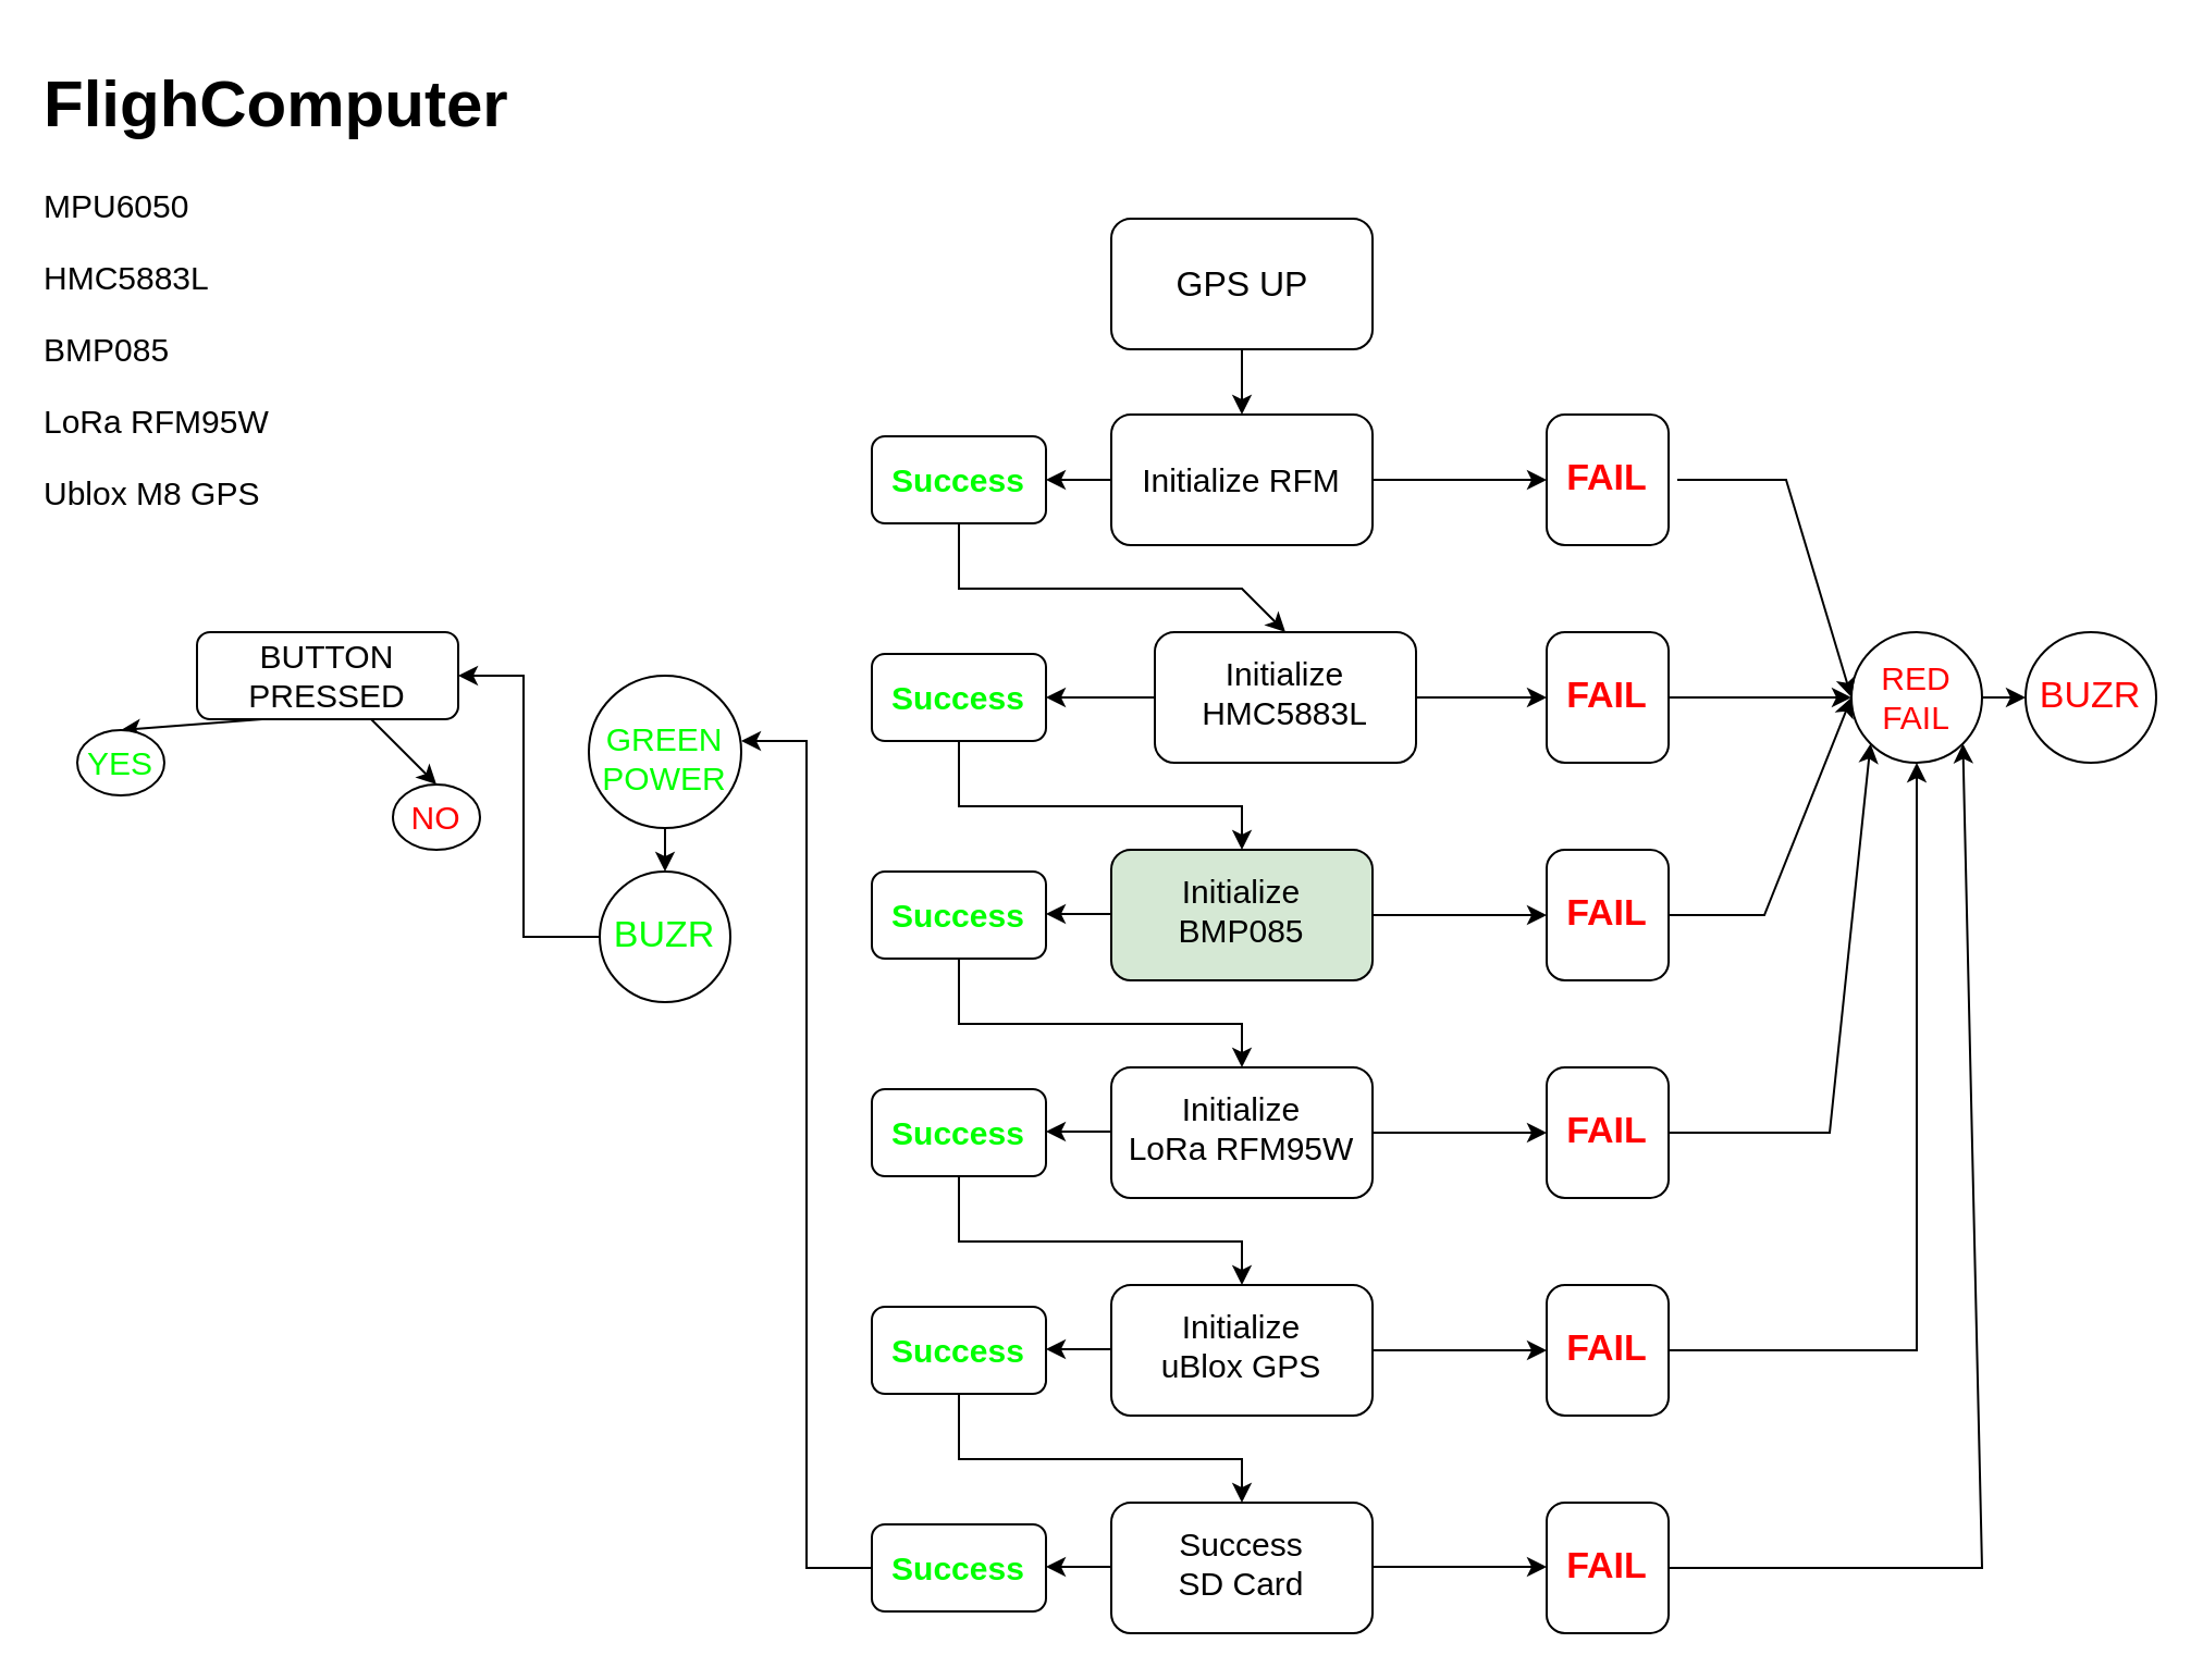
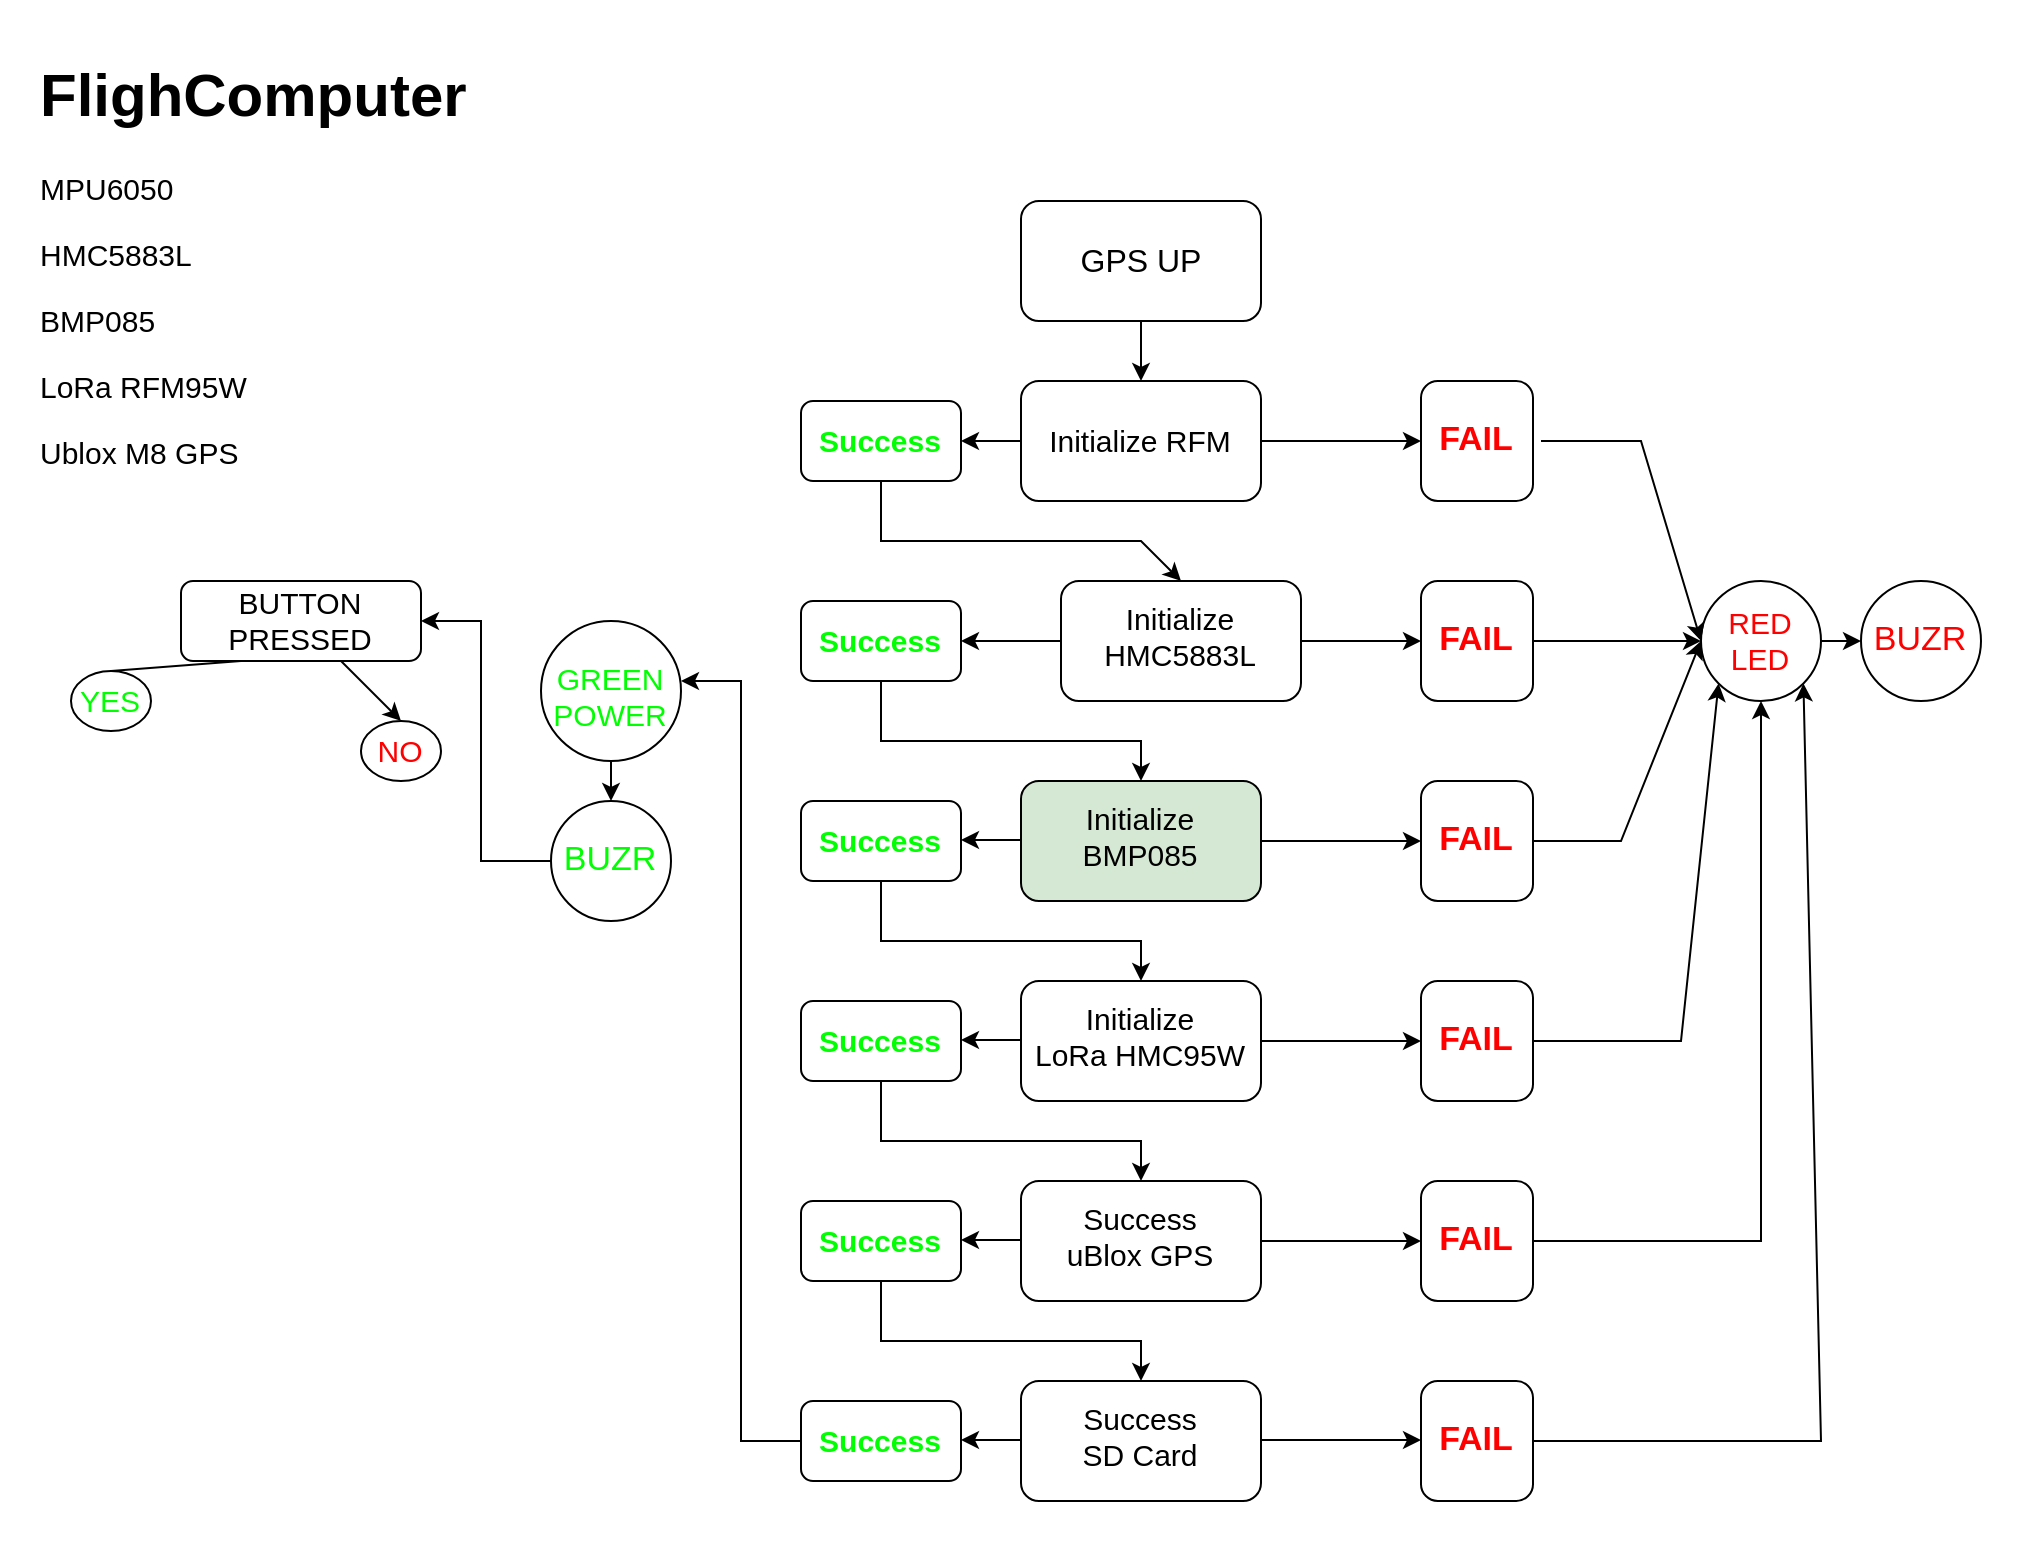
- <mxCell id="35" value="&lt;font color=&quot;#FF0000&quot;&gt;RED FAIL&lt;br&gt;&lt;/font&gt;" style="ellipse;whiteSpace=wrap;html=1;aspect=fixed;fontSize=15;fontColor=#00FF00;" parent="1" vertex="1"><mxGeometry x="850" y="290" width="60" height="60" as="geometry" /></mxCell>
+ <mxCell id="35" value="&lt;font color=&quot;#FF0000&quot;&gt;RED LED&lt;br&gt;&lt;/font&gt;" style="ellipse;whiteSpace=wrap;html=1;aspect=fixed;fontSize=15;fontColor=#00FF00;" parent="1" vertex="1"><mxGeometry x="850" y="290" width="60" height="60" as="geometry" /></mxCell>
- <mxCell id="57" value="" style="endArrow=classic;html=1;rounded=0;fontSize=15;exitX=0.25;exitY=1;exitDx=0;exitDy=0;entryX=0.5;entryY=0;entryDx=0;entryDy=0;" edge="1" parent="1" source="56" target="60"><mxGeometry width="50" height="50" relative="1" as="geometry"><mxPoint x="90" y="430" as="sourcePoint" /><mxPoint x="120" y="390" as="targetPoint" /></mxGeometry></mxCell>
+ <mxCell id="57" value="" style="endArrow=none;html=1;rounded=0;fontSize=15;exitX=0.25;exitY=1;exitDx=0;exitDy=0;entryX=0.5;entryY=0;entryDx=0;entryDy=0;" edge="1" parent="1" source="56" target="60"><mxGeometry width="50" height="50" relative="1" as="geometry"><mxPoint x="90" y="430" as="sourcePoint" /><mxPoint x="120" y="390" as="targetPoint" /></mxGeometry></mxCell>
- <mxCell id="22" value="&lt;div&gt;&lt;font style=&quot;font-size: 15px;&quot;&gt;Initialize &lt;br&gt;&lt;/font&gt;&lt;/div&gt;&lt;div style=&quot;font-size: 15px;&quot;&gt;LoRa RFM95W&lt;br&gt;&lt;/div&gt;&lt;div&gt;&lt;font style=&quot;font-size: 15px;&quot;&gt;&lt;br&gt;&lt;/font&gt;&lt;/div&gt;" style="rounded=1;whiteSpace=wrap;html=1;align=center;spacingTop=13;" parent="1" vertex="1"><mxGeometry x="510" y="490" width="120" height="60" as="geometry" /></mxCell>
+ <mxCell id="22" value="&lt;div&gt;&lt;font style=&quot;font-size: 15px;&quot;&gt;Initialize &lt;br&gt;&lt;/font&gt;&lt;/div&gt;&lt;div style=&quot;font-size: 15px;&quot;&gt;LoRa HMC95W&lt;br&gt;&lt;/div&gt;&lt;div&gt;&lt;font style=&quot;font-size: 15px;&quot;&gt;&lt;br&gt;&lt;/font&gt;&lt;/div&gt;" style="rounded=1;whiteSpace=wrap;html=1;align=center;spacingTop=13;" parent="1" vertex="1"><mxGeometry x="510" y="490" width="120" height="60" as="geometry" /></mxCell>
- <mxCell id="33" value="&lt;div&gt;&lt;font style=&quot;font-size: 15px;&quot;&gt;Initialize &lt;br&gt;&lt;/font&gt;&lt;/div&gt;&lt;div style=&quot;font-size: 15px;&quot;&gt;uBlox GPS&lt;br&gt;&lt;/div&gt;&lt;div&gt;&lt;font style=&quot;font-size: 15px;&quot;&gt;&lt;br&gt;&lt;/font&gt;&lt;/div&gt;" style="rounded=1;whiteSpace=wrap;html=1;align=center;spacingTop=13;" parent="1" vertex="1"><mxGeometry x="510" y="590" width="120" height="60" as="geometry" /></mxCell>
+ <mxCell id="33" value="&lt;div&gt;&lt;font style=&quot;font-size: 15px;&quot;&gt;Success &lt;br&gt;&lt;/font&gt;&lt;/div&gt;&lt;div style=&quot;font-size: 15px;&quot;&gt;uBlox GPS&lt;br&gt;&lt;/div&gt;&lt;div&gt;&lt;font style=&quot;font-size: 15px;&quot;&gt;&lt;br&gt;&lt;/font&gt;&lt;/div&gt;" style="rounded=1;whiteSpace=wrap;html=1;align=center;spacingTop=13;" parent="1" vertex="1"><mxGeometry x="510" y="590" width="120" height="60" as="geometry" /></mxCell>
